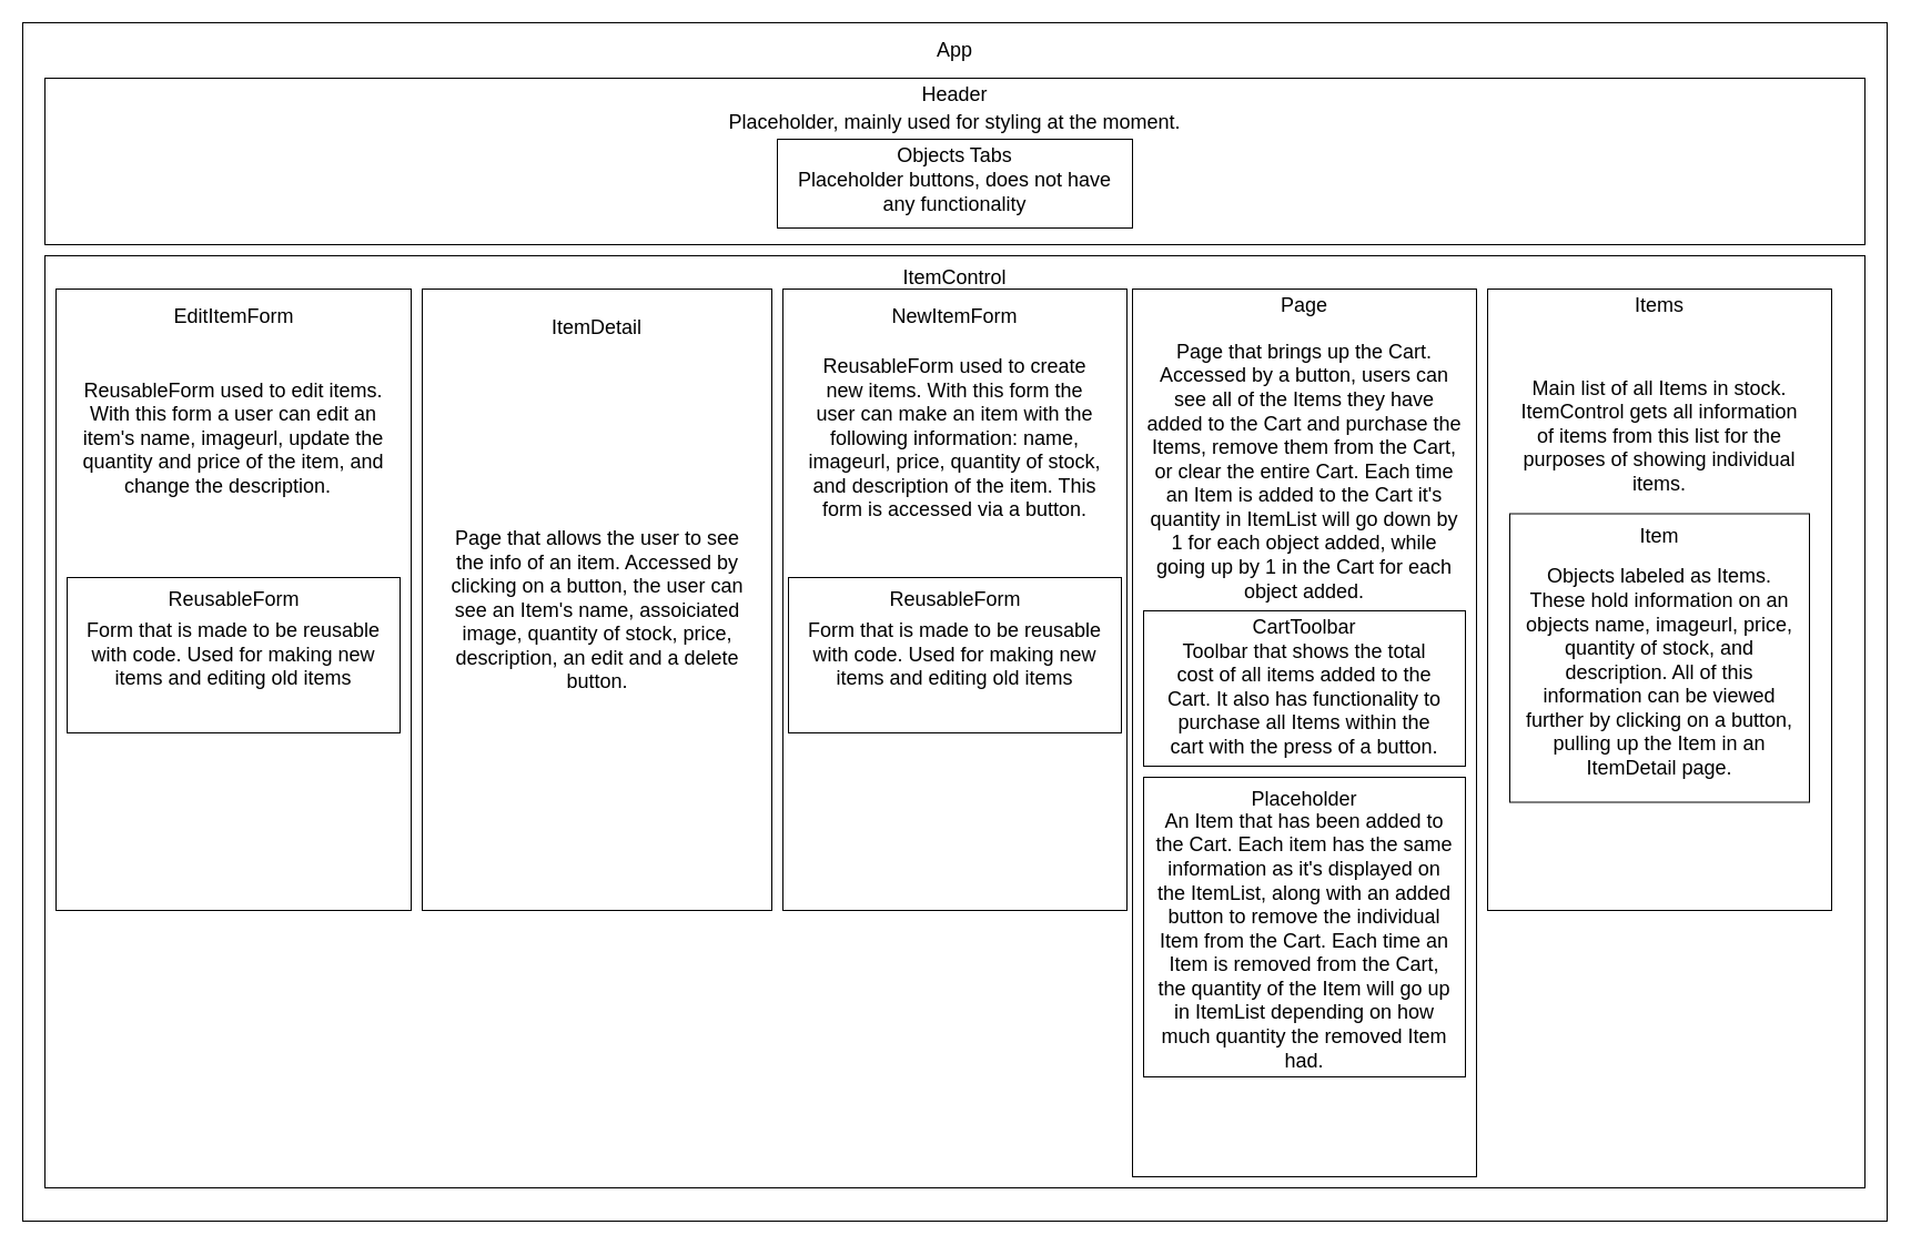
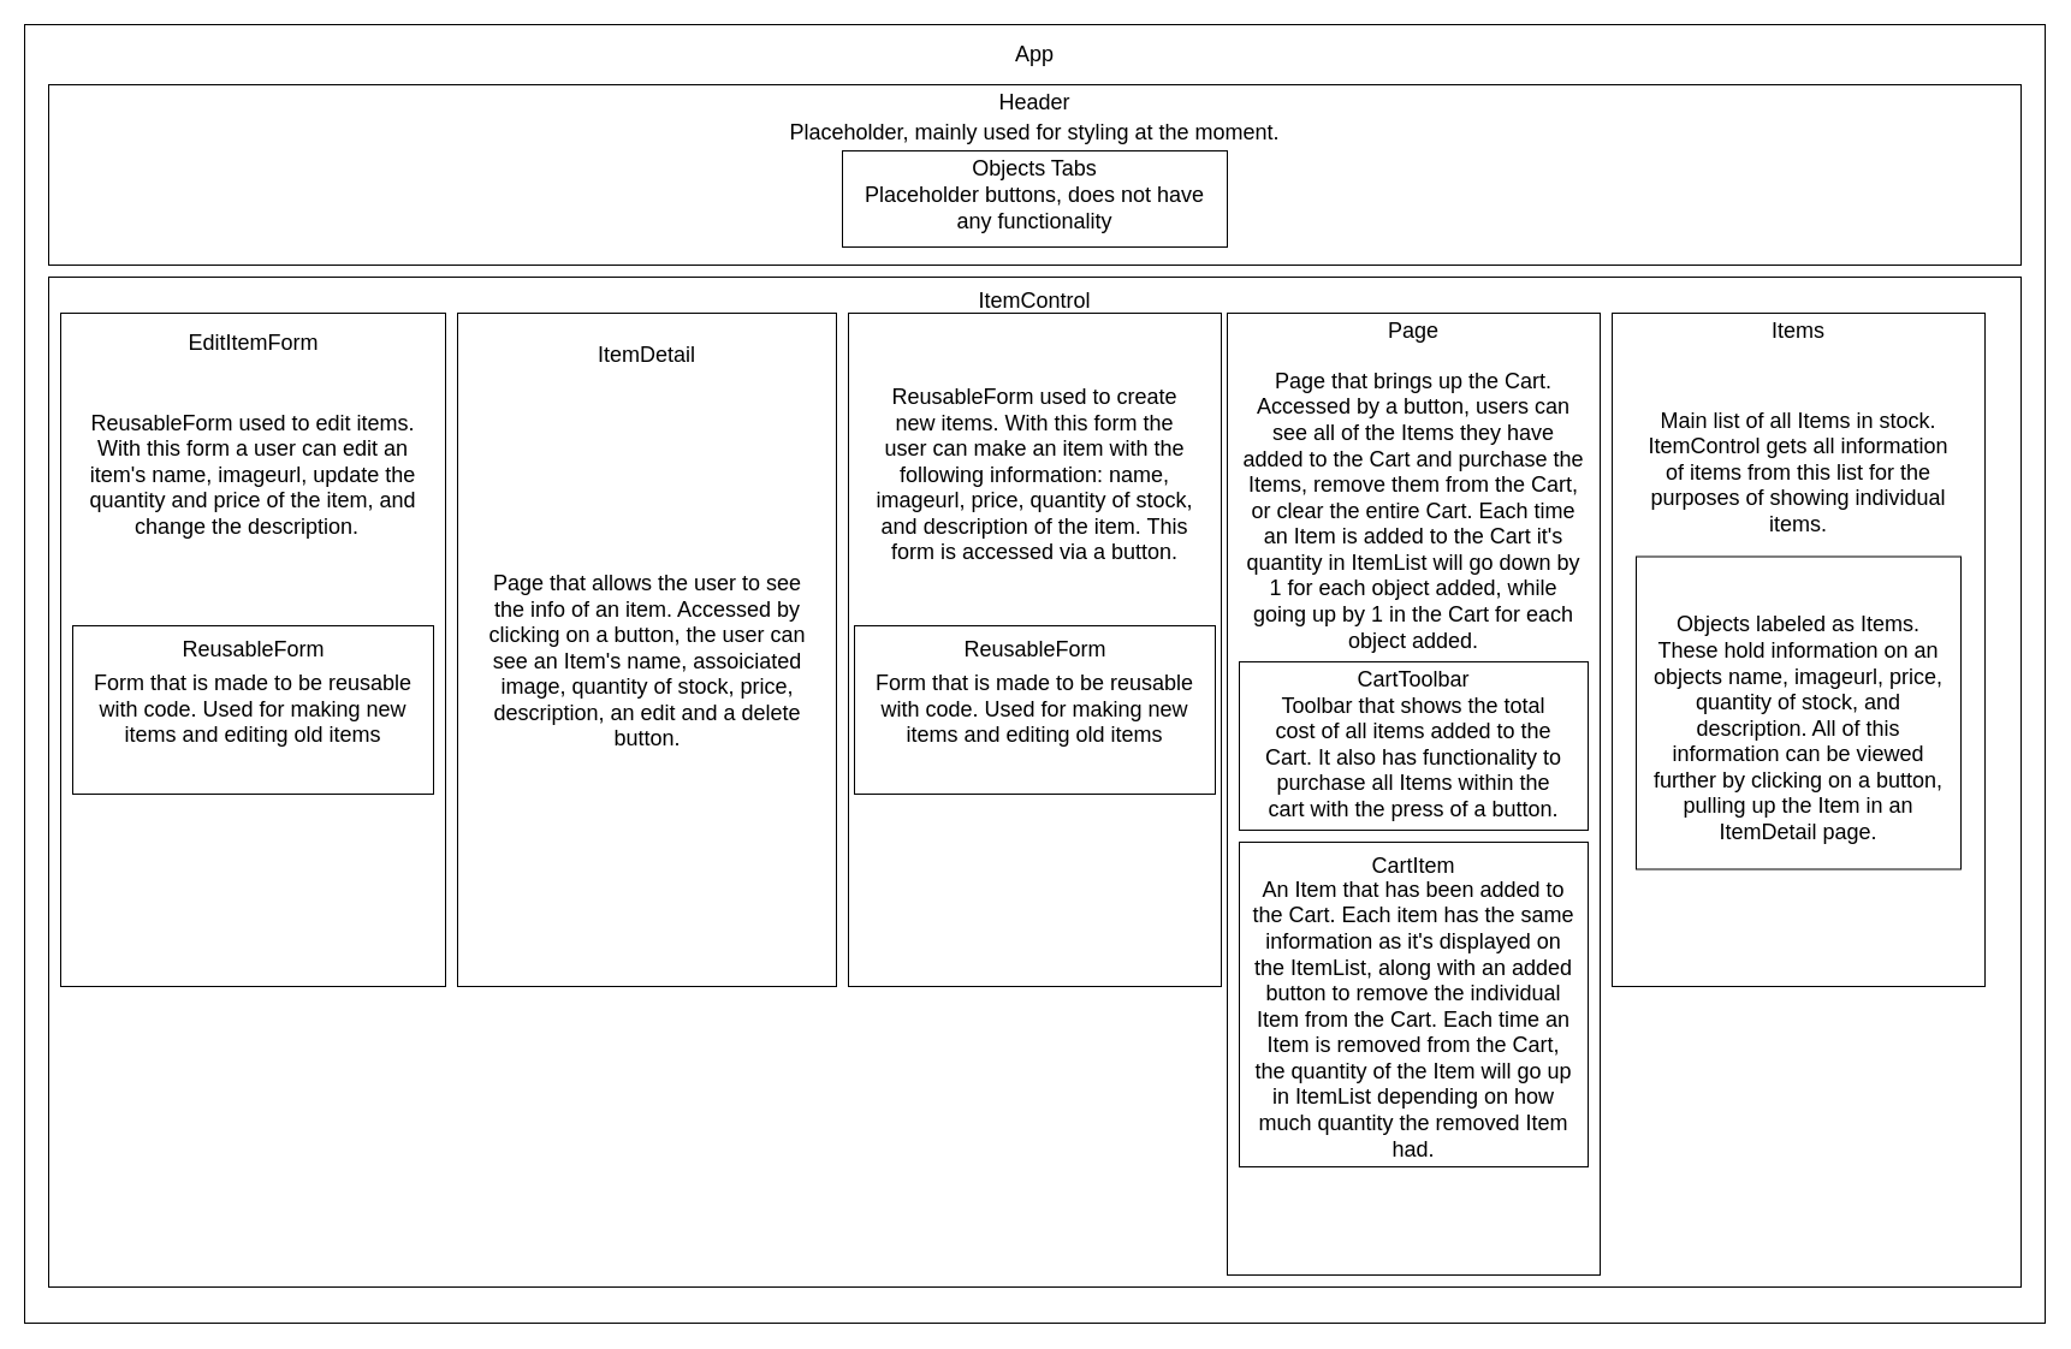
- <mxCell id="21" value="&lt;font style=&quot;font-size: 18px;&quot;&gt;NewItemForm&lt;/font&gt;" style="text;html=1;strokeColor=none;fillColor=none;align=center;verticalAlign=middle;whiteSpace=wrap;rounded=0;fontSize=14;" parent="1" vertex="1"><mxGeometry x="760" y="270" width="200" height="30" as="geometry" /></mxCell>
- <mxCell id="38" value="&lt;font style=&quot;font-size: 18px;&quot;&gt;Item&lt;/font&gt;" style="text;html=1;strokeColor=none;fillColor=none;align=center;verticalAlign=middle;whiteSpace=wrap;rounded=0;fontSize=14;" vertex="1" parent="1"><mxGeometry x="1370" y="467.5" width="250" height="30" as="geometry" /></mxCell>
- <mxCell id="30" value="&lt;font style=&quot;font-size: 18px;&quot;&gt;Placeholder&lt;/font&gt;" style="text;html=1;strokeColor=none;fillColor=none;align=center;verticalAlign=middle;whiteSpace=wrap;rounded=0;fontSize=14;" vertex="1" parent="1"><mxGeometry x="1050" y="705" width="250" height="30" as="geometry" /></mxCell>
+ <mxCell id="30" value="&lt;font style=&quot;font-size: 18px;&quot;&gt;CartItem&lt;/font&gt;" style="text;html=1;strokeColor=none;fillColor=none;align=center;verticalAlign=middle;whiteSpace=wrap;rounded=0;fontSize=14;" vertex="1" parent="1"><mxGeometry x="1050" y="705" width="250" height="30" as="geometry" /></mxCell>
